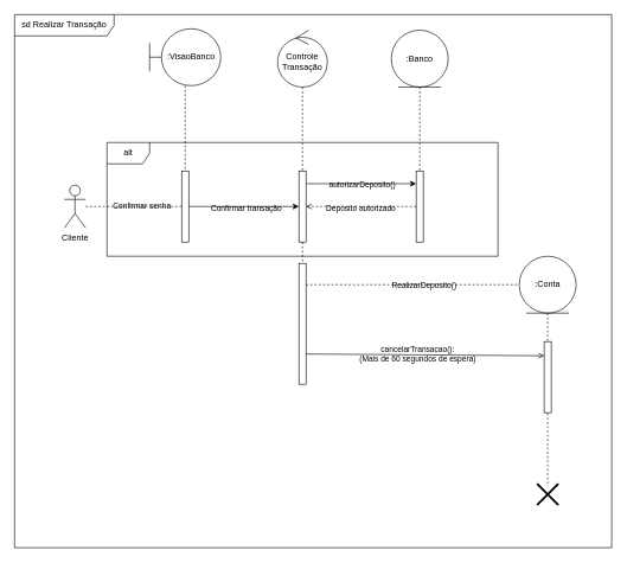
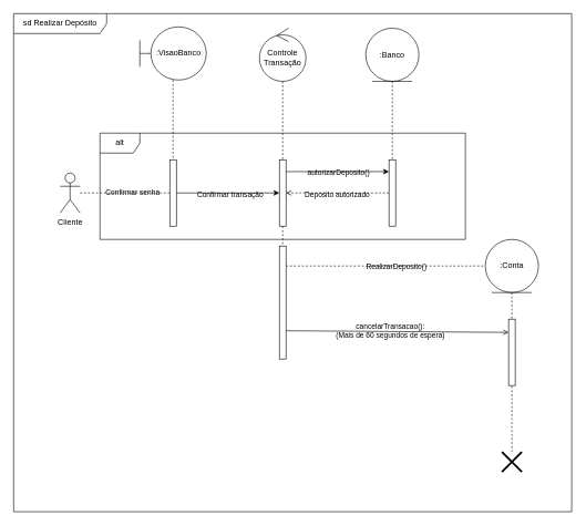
- <mxCell id="31" value="sd Realizar Transação" style="shape=umlFrame;whiteSpace=wrap;html=1;pointerEvents=0;width=140;height=30;labelBackgroundColor=none;" vertex="1" parent="1"><mxGeometry x="20" y="20" width="840" height="750" as="geometry" /></mxCell>
+ <mxCell id="31" value="sd Realizar Depósito" style="shape=umlFrame;whiteSpace=wrap;html=1;pointerEvents=0;width=140;height=30;labelBackgroundColor=none;" vertex="1" parent="1"><mxGeometry x="20" y="20" width="840" height="750" as="geometry" /></mxCell>
